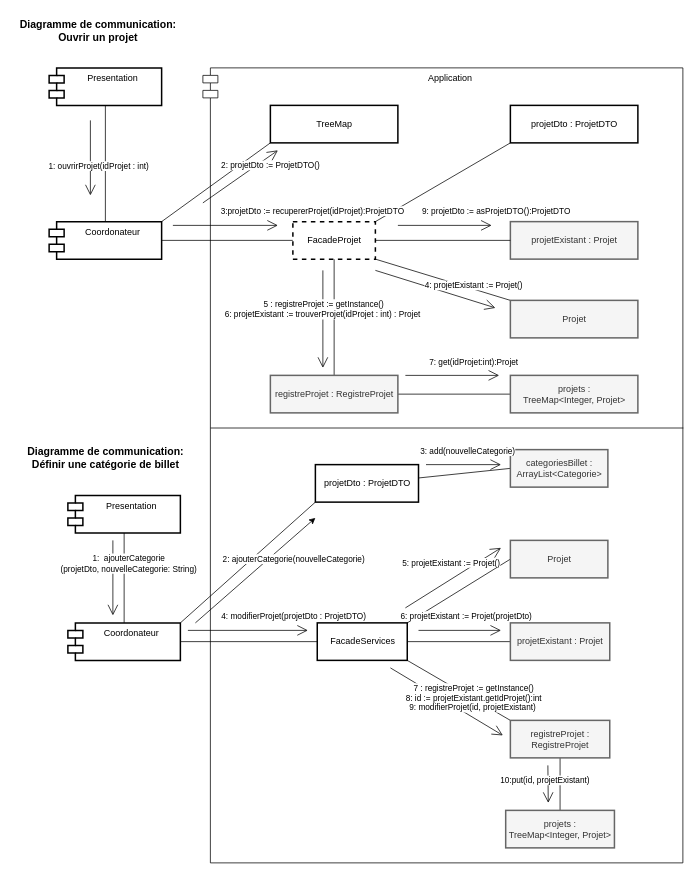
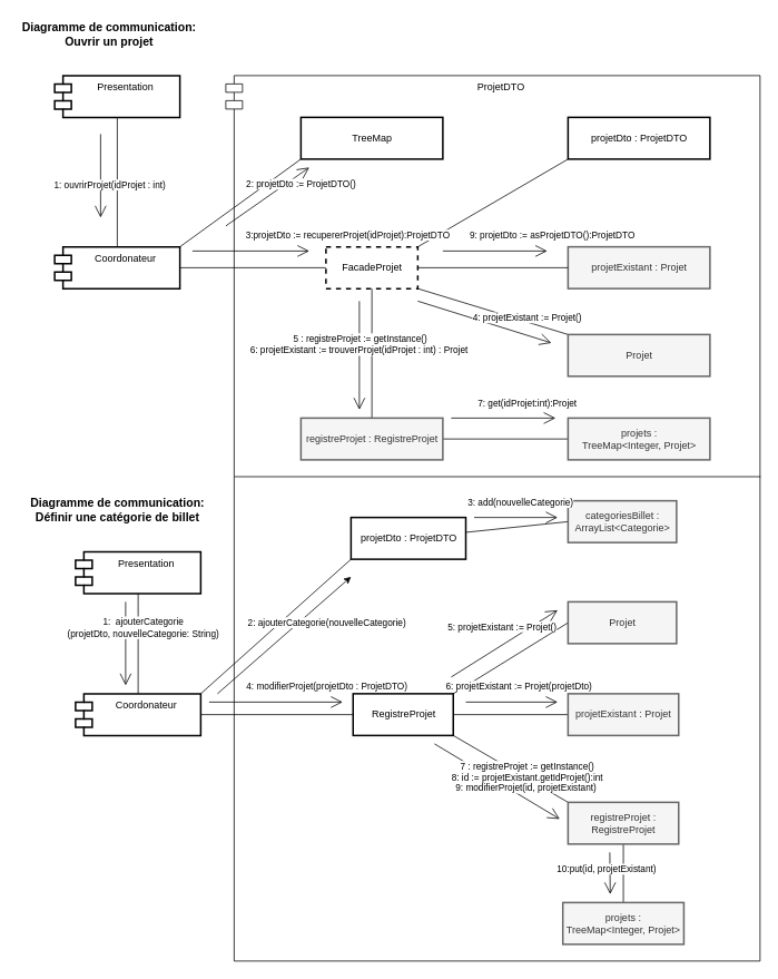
- <mxCell id="3" value="Application" style="shape=module;align=left;spacingLeft=20;align=center;verticalAlign=top;" parent="1" vertex="1"><mxGeometry x="270" y="90" width="640" height="1060" as="geometry" /></mxCell>
+ <mxCell id="3" value="ProjetDTO" style="shape=module;align=left;spacingLeft=20;align=center;verticalAlign=top;" parent="1" vertex="1"><mxGeometry x="270" y="90" width="640" height="1060" as="geometry" /></mxCell>
- <mxCell id="9" value="FacadeServices" style="html=1;strokeWidth=2;" parent="1" vertex="1"><mxGeometry x="422.5" y="830" width="120" height="50" as="geometry" /></mxCell>
+ <mxCell id="9" value="RegistreProjet" style="html=1;strokeWidth=2;" parent="1" vertex="1"><mxGeometry x="422.5" y="830" width="120" height="50" as="geometry" /></mxCell>
